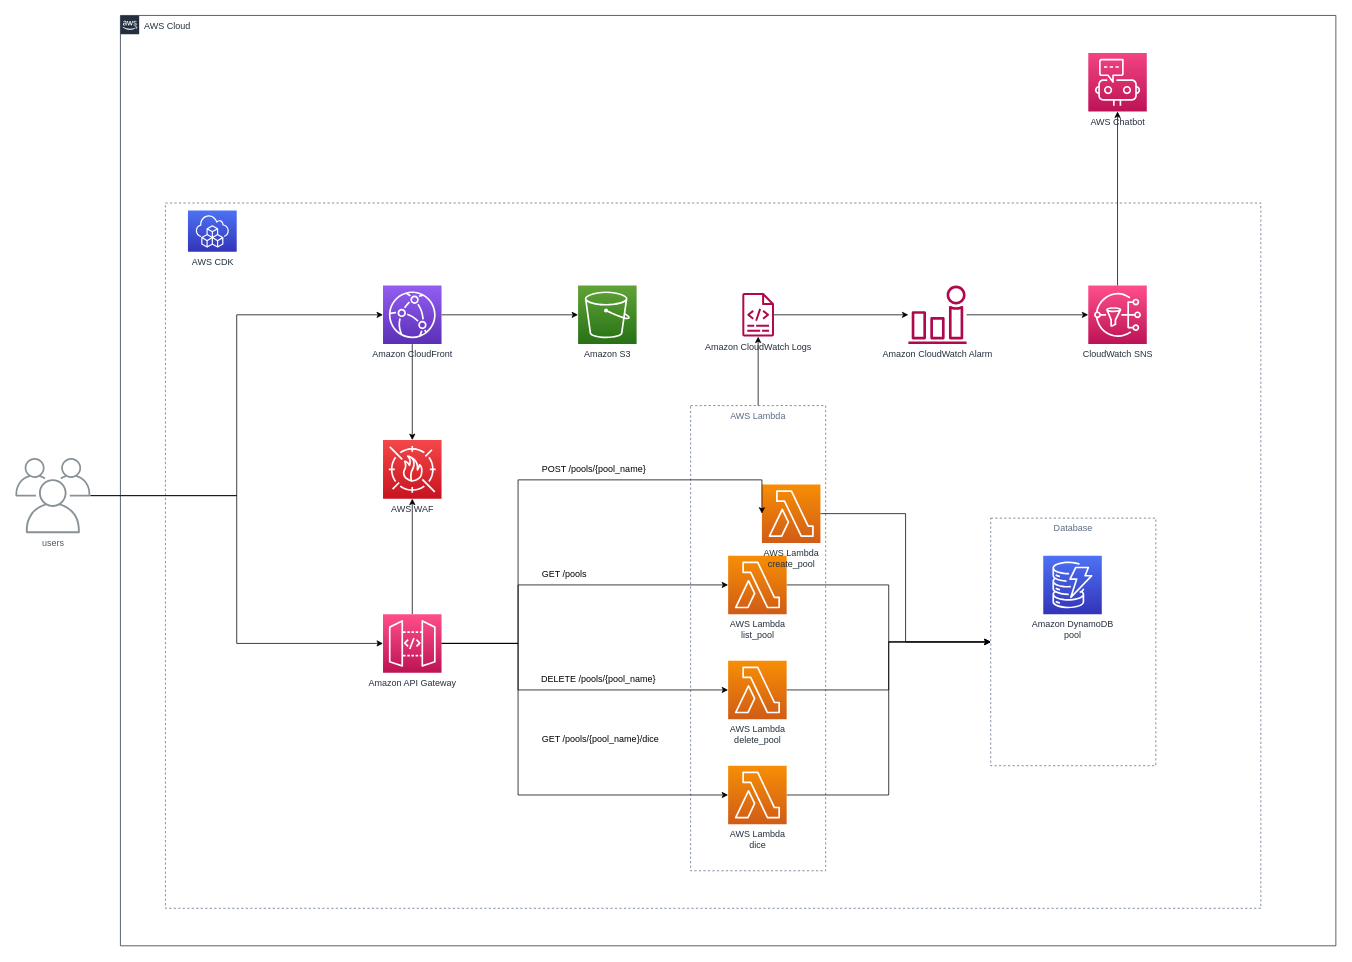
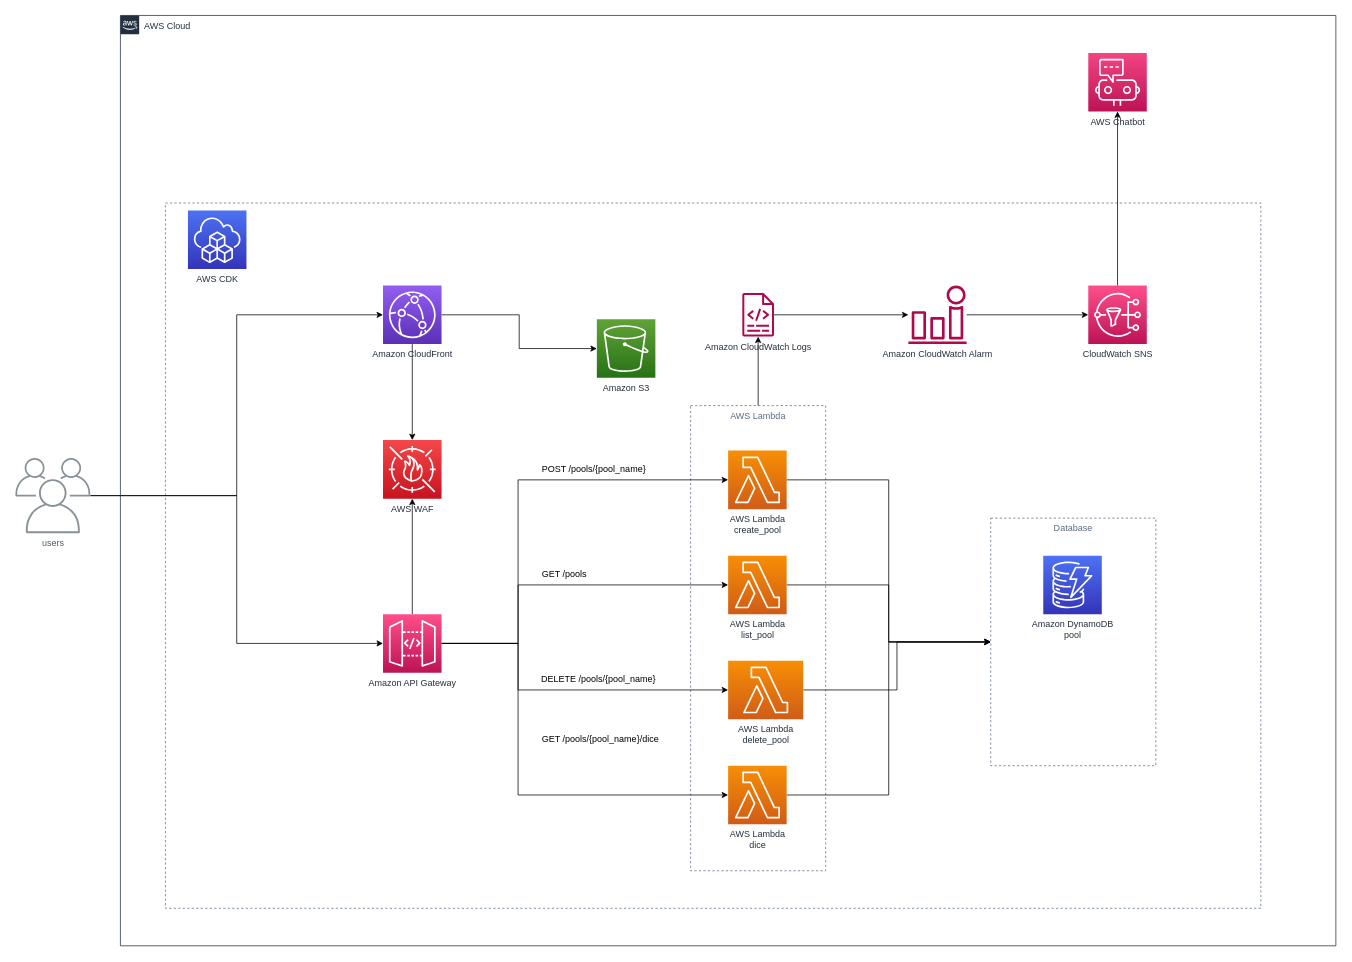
- <mxCell id="35" value="AWS CDK" style="sketch=0;points=[[0,0,0],[0.25,0,0],[0.5,0,0],[0.75,0,0],[1,0,0],[0,1,0],[0.25,1,0],[0.5,1,0],[0.75,1,0],[1,1,0],[0,0.25,0],[0,0.5,0],[0,0.75,0],[1,0.25,0],[1,0.5,0],[1,0.75,0]];outlineConnect=0;fontColor=#232F3E;gradientColor=#4D72F3;gradientDirection=north;fillColor=#3334B9;strokeColor=#ffffff;dashed=0;verticalLabelPosition=bottom;verticalAlign=top;align=center;html=1;fontSize=12;fontStyle=0;aspect=fixed;shape=mxgraph.aws4.resourceIcon;resIcon=mxgraph.aws4.cloud_development_kit;" parent="1" vertex="1"><mxGeometry x="250" y="280" width="65" height="55" as="geometry" /></mxCell>
+ <mxCell id="35" value="AWS CDK" style="sketch=0;points=[[0,0,0],[0.25,0,0],[0.5,0,0],[0.75,0,0],[1,0,0],[0,1,0],[0.25,1,0],[0.5,1,0],[0.75,1,0],[1,1,0],[0,0.25,0],[0,0.5,0],[0,0.75,0],[1,0.25,0],[1,0.5,0],[1,0.75,0]];outlineConnect=0;fontColor=#232F3E;gradientColor=#4D72F3;gradientDirection=north;fillColor=#3334B9;strokeColor=#ffffff;dashed=0;verticalLabelPosition=bottom;verticalAlign=top;align=center;html=1;fontSize=12;fontStyle=0;aspect=fixed;shape=mxgraph.aws4.resourceIcon;resIcon=mxgraph.aws4.cloud_development_kit;" parent="1" vertex="1"><mxGeometry x="250" y="280" width="78" height="78" as="geometry" /></mxCell>
- <mxCell id="27" value="Amazon S3" style="sketch=0;points=[[0,0,0],[0.25,0,0],[0.5,0,0],[0.75,0,0],[1,0,0],[0,1,0],[0.25,1,0],[0.5,1,0],[0.75,1,0],[1,1,0],[0,0.25,0],[0,0.5,0],[0,0.75,0],[1,0.25,0],[1,0.5,0],[1,0.75,0]];outlineConnect=0;fontColor=#232F3E;gradientColor=#60A337;gradientDirection=north;fillColor=#277116;strokeColor=#ffffff;dashed=0;verticalLabelPosition=bottom;verticalAlign=top;align=center;html=1;fontSize=12;fontStyle=0;aspect=fixed;shape=mxgraph.aws4.resourceIcon;resIcon=mxgraph.aws4.s3;" parent="1" vertex="1"><mxGeometry x="770" y="380" width="78" height="78" as="geometry" /></mxCell>
+ <mxCell id="27" value="Amazon S3" style="sketch=0;points=[[0,0,0],[0.25,0,0],[0.5,0,0],[0.75,0,0],[1,0,0],[0,1,0],[0.25,1,0],[0.5,1,0],[0.75,1,0],[1,1,0],[0,0.25,0],[0,0.5,0],[0,0.75,0],[1,0.25,0],[1,0.5,0],[1,0.75,0]];outlineConnect=0;fontColor=#232F3E;gradientColor=#60A337;gradientDirection=north;fillColor=#277116;strokeColor=#ffffff;dashed=0;verticalLabelPosition=bottom;verticalAlign=top;align=center;html=1;fontSize=12;fontStyle=0;aspect=fixed;shape=mxgraph.aws4.resourceIcon;resIcon=mxgraph.aws4.s3;" parent="1" vertex="1"><mxGeometry x="795" y="425" width="78" height="78" as="geometry" /></mxCell>
- <mxCell id="10" value="AWS Lambda&lt;br&gt;create_pool" style="sketch=0;points=[[0,0,0],[0.25,0,0],[0.5,0,0],[0.75,0,0],[1,0,0],[0,1,0],[0.25,1,0],[0.5,1,0],[0.75,1,0],[1,1,0],[0,0.25,0],[0,0.5,0],[0,0.75,0],[1,0.25,0],[1,0.5,0],[1,0.75,0]];outlineConnect=0;fontColor=#232F3E;gradientColor=#F78E04;gradientDirection=north;fillColor=#D05C17;strokeColor=#ffffff;dashed=0;verticalLabelPosition=bottom;verticalAlign=top;align=center;html=1;fontSize=12;fontStyle=0;aspect=fixed;shape=mxgraph.aws4.resourceIcon;resIcon=mxgraph.aws4.lambda;" parent="1" vertex="1"><mxGeometry x="1015" y="645" width="78" height="78" as="geometry" /></mxCell>
+ <mxCell id="10" value="AWS Lambda&lt;br&gt;create_pool" style="sketch=0;points=[[0,0,0],[0.25,0,0],[0.5,0,0],[0.75,0,0],[1,0,0],[0,1,0],[0.25,1,0],[0.5,1,0],[0.75,1,0],[1,1,0],[0,0.25,0],[0,0.5,0],[0,0.75,0],[1,0.25,0],[1,0.5,0],[1,0.75,0]];outlineConnect=0;fontColor=#232F3E;gradientColor=#F78E04;gradientDirection=north;fillColor=#D05C17;strokeColor=#ffffff;dashed=0;verticalLabelPosition=bottom;verticalAlign=top;align=center;html=1;fontSize=12;fontStyle=0;aspect=fixed;shape=mxgraph.aws4.resourceIcon;resIcon=mxgraph.aws4.lambda;" parent="1" vertex="1"><mxGeometry x="970" y="600" width="78" height="78" as="geometry" /></mxCell>
- <mxCell id="12" value="AWS Lambda&lt;br&gt;delete_pool" style="sketch=0;points=[[0,0,0],[0.25,0,0],[0.5,0,0],[0.75,0,0],[1,0,0],[0,1,0],[0.25,1,0],[0.5,1,0],[0.75,1,0],[1,1,0],[0,0.25,0],[0,0.5,0],[0,0.75,0],[1,0.25,0],[1,0.5,0],[1,0.75,0]];outlineConnect=0;fontColor=#232F3E;gradientColor=#F78E04;gradientDirection=north;fillColor=#D05C17;strokeColor=#ffffff;dashed=0;verticalLabelPosition=bottom;verticalAlign=top;align=center;html=1;fontSize=12;fontStyle=0;aspect=fixed;shape=mxgraph.aws4.resourceIcon;resIcon=mxgraph.aws4.lambda;" parent="1" vertex="1"><mxGeometry x="970" y="880" width="78" height="78" as="geometry" /></mxCell>
+ <mxCell id="12" value="AWS Lambda&lt;br&gt;delete_pool" style="sketch=0;points=[[0,0,0],[0.25,0,0],[0.5,0,0],[0.75,0,0],[1,0,0],[0,1,0],[0.25,1,0],[0.5,1,0],[0.75,1,0],[1,1,0],[0,0.25,0],[0,0.5,0],[0,0.75,0],[1,0.25,0],[1,0.5,0],[1,0.75,0]];outlineConnect=0;fontColor=#232F3E;gradientColor=#F78E04;gradientDirection=north;fillColor=#D05C17;strokeColor=#ffffff;dashed=0;verticalLabelPosition=bottom;verticalAlign=top;align=center;html=1;fontSize=12;fontStyle=0;aspect=fixed;shape=mxgraph.aws4.resourceIcon;resIcon=mxgraph.aws4.lambda;" parent="1" vertex="1"><mxGeometry x="970" y="880" width="100" height="78" as="geometry" /></mxCell>
